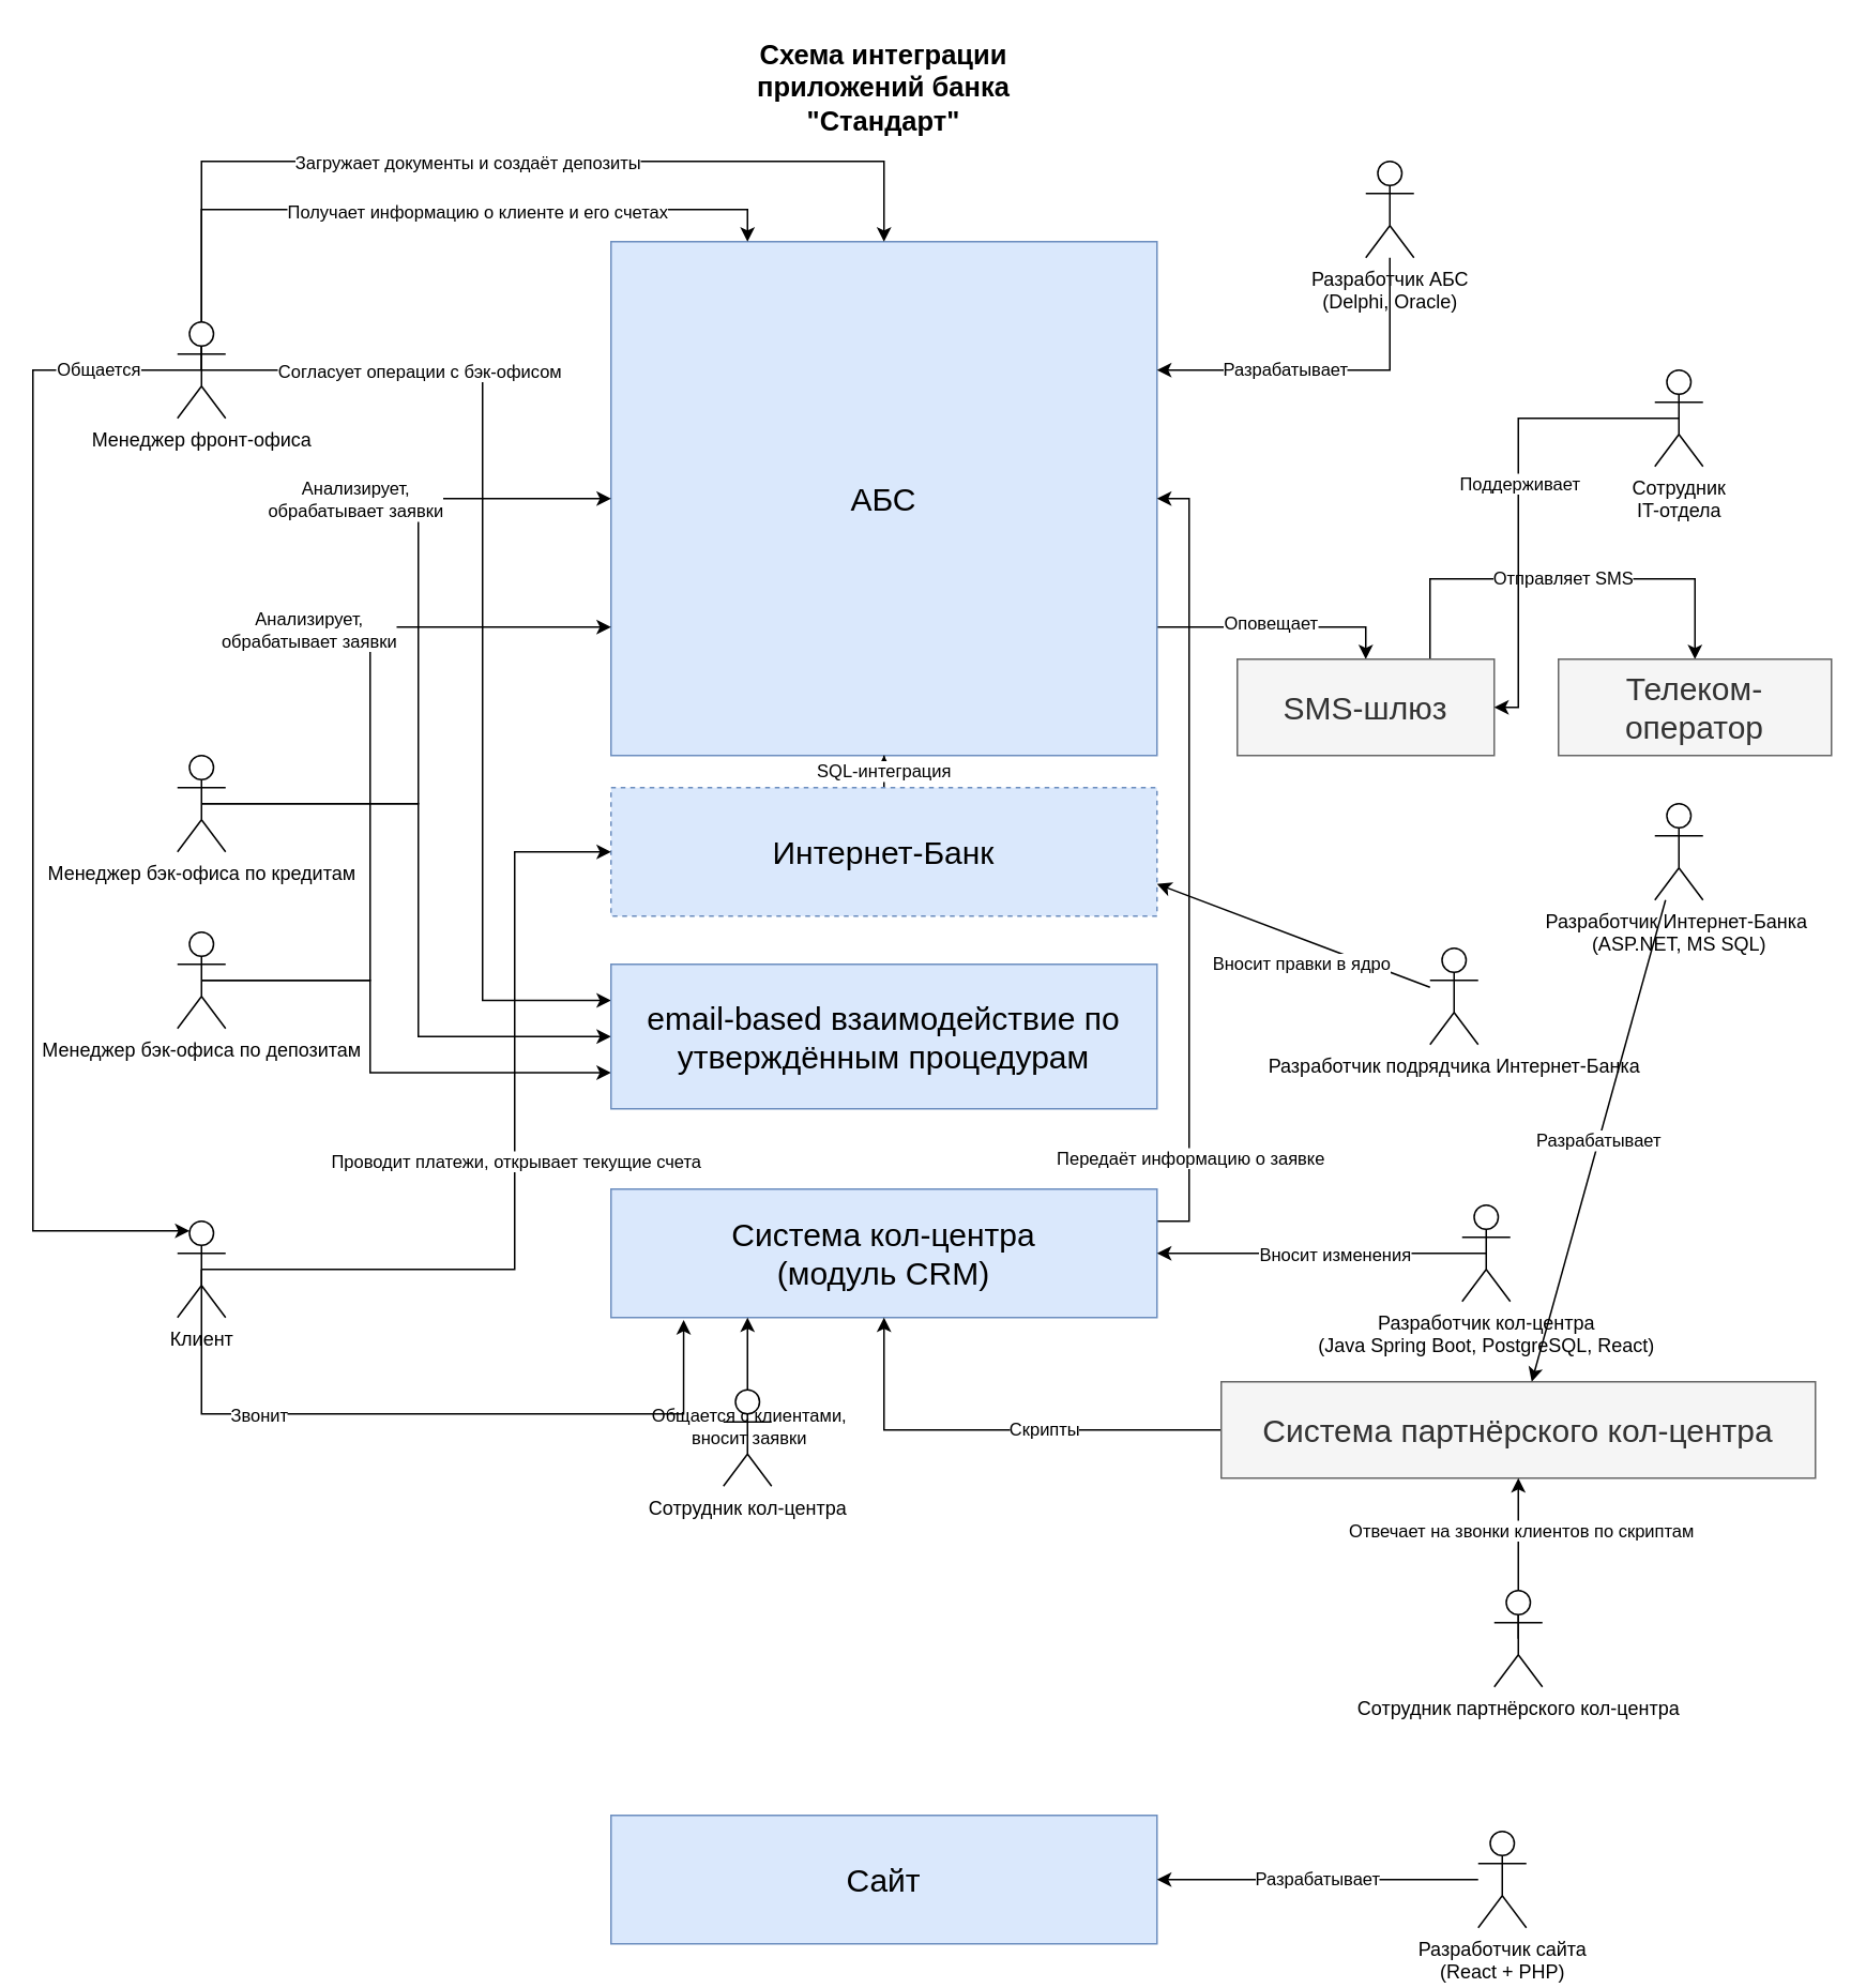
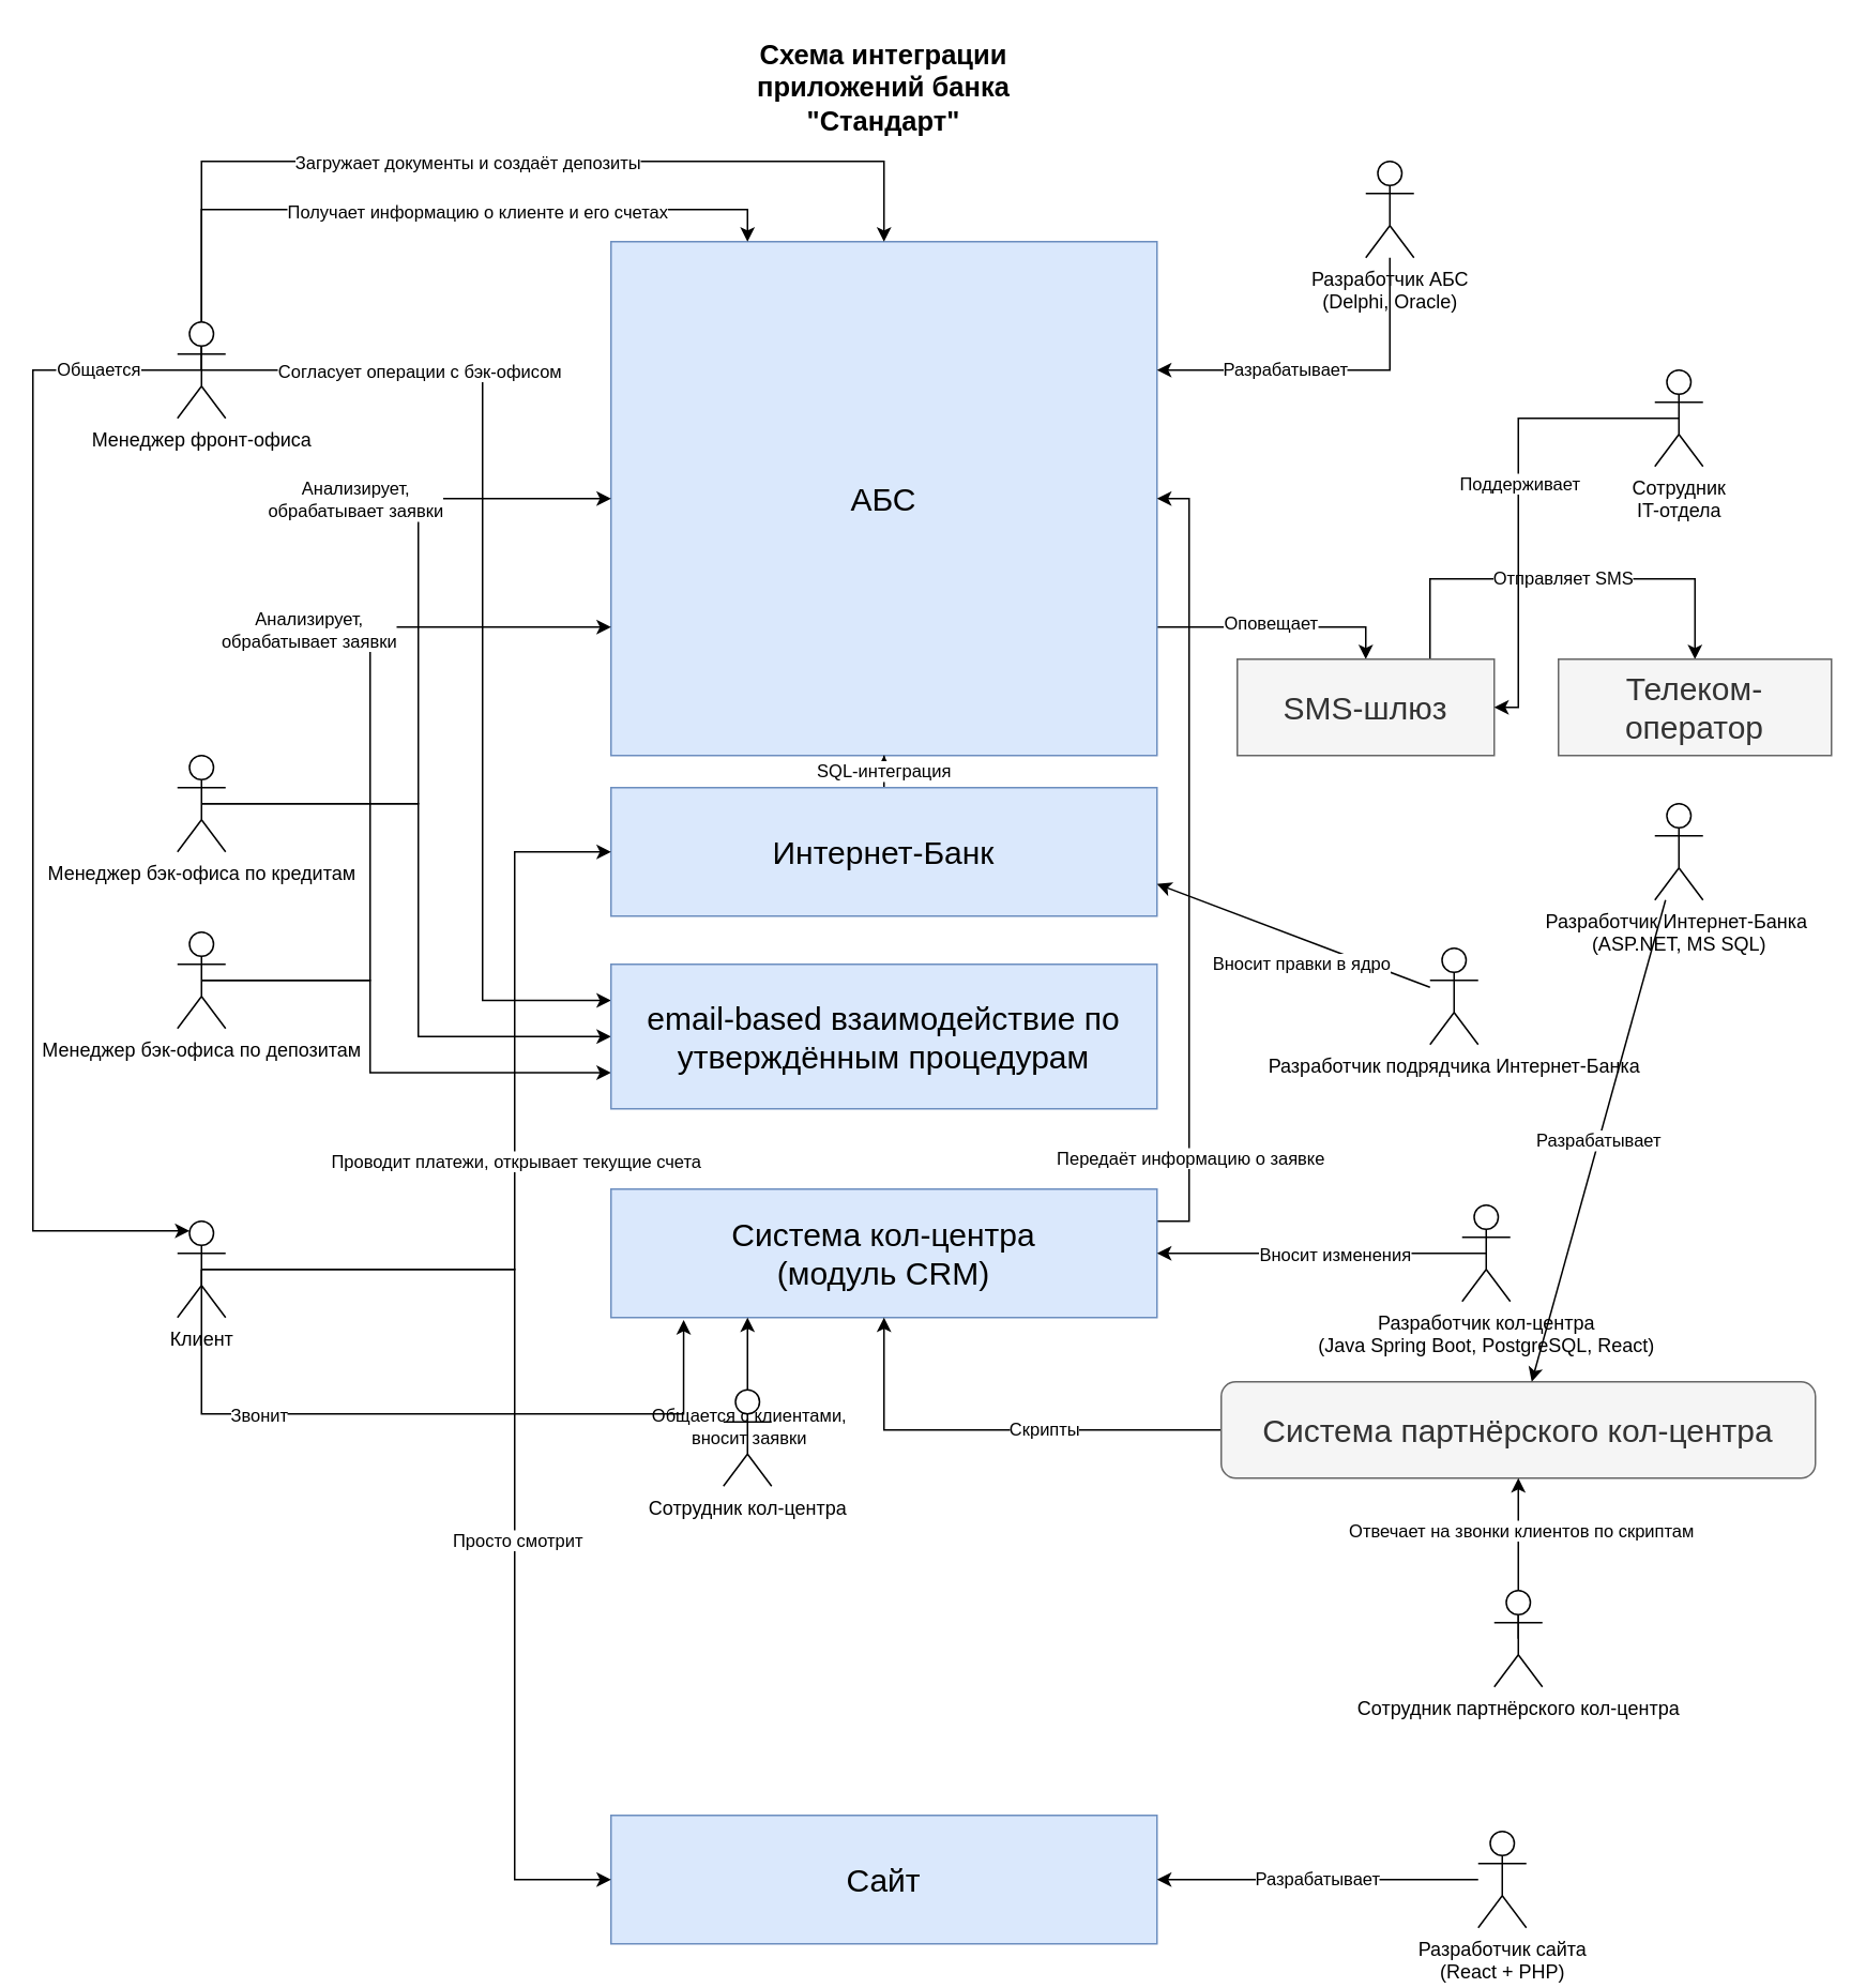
- <mxCell id="7" value="Интернет-Банк" style="rounded=0;whiteSpace=wrap;html=1;fillColor=#dae8fc;strokeColor=#6c8ebf;align=center;verticalAlign=middle;fontFamily=Helvetica;fontSize=20;fontColor=default;dashed=1;" parent="1" vertex="1"><mxGeometry x="380" y="490" width="340" height="80" as="geometry" /></mxCell>
+ <mxCell id="7" value="Интернет-Банк" style="rounded=0;whiteSpace=wrap;html=1;fillColor=#dae8fc;strokeColor=#6c8ebf;align=center;verticalAlign=middle;fontFamily=Helvetica;fontSize=20;fontColor=default;" parent="1" vertex="1"><mxGeometry x="380" y="490" width="340" height="80" as="geometry" /></mxCell>
- <mxCell id="12" value="Система партнёрского кол-центра" style="rounded=0;whiteSpace=wrap;html=1;fillColor=#f5f5f5;strokeColor=#666666;fontColor=#333333;align=center;verticalAlign=middle;fontFamily=Helvetica;fontSize=20;" parent="1" vertex="1"><mxGeometry x="760" y="860" width="370" height="60" as="geometry" /></mxCell>
+ <mxCell id="12" value="Система партнёрского кол-центра" style="whiteSpace=wrap;html=1;fillColor=#f5f5f5;strokeColor=#666666;fontColor=#333333;align=center;verticalAlign=middle;fontFamily=Helvetica;fontSize=20;rounded=1;" parent="1" vertex="1"><mxGeometry x="760" y="860" width="370" height="60" as="geometry" /></mxCell>
+ <mxCell id="28" style="edgeStyle=orthogonalEdgeStyle;rounded=0;orthogonalLoop=1;jettySize=auto;html=1;exitX=0.5;exitY=0.5;exitDx=0;exitDy=0;exitPerimeter=0;entryX=0;entryY=0.5;entryDx=0;entryDy=0;" parent="1" source="30" target="16" edge="1"><mxGeometry relative="1" as="geometry"><Array as="points"><mxPoint x="320" y="790" /><mxPoint x="320" y="1170" /></Array></mxGeometry></mxCell>
+ <mxCell id="29" value="Просто смотрит" style="edgeLabel;html=1;align=center;verticalAlign=middle;resizable=0;points=[];" parent="28" vertex="1" connectable="0"><mxGeometry x="0.033" y="1" relative="1" as="geometry"><mxPoint y="35" as="offset" /></mxGeometry></mxCell>
